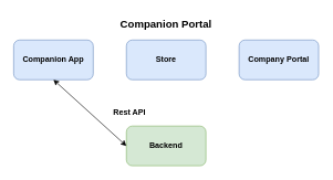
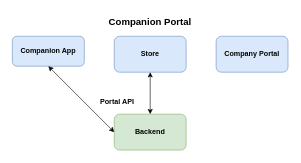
- <mxCell id="5" value="Companion App" style="rounded=1;whiteSpace=wrap;html=1;fillColor=#dae8fc;strokeColor=#6c8ebf;fontStyle=1" vertex="1" parent="1"><mxGeometry x="20" y="60" width="120" height="60" as="geometry" /></mxCell>
+ <mxCell id="5" value="Companion App" style="rounded=1;whiteSpace=wrap;html=1;fillColor=#dae8fc;strokeColor=#6c8ebf;fontStyle=1" vertex="1" parent="1"><mxGeometry x="20" y="60" width="120" height="50" as="geometry" /></mxCell>
- <mxCell id="8" value="Rest API" style="text;html=1;strokeColor=none;fillColor=none;align=center;verticalAlign=middle;whiteSpace=wrap;rounded=0;fontStyle=1" vertex="1" parent="1"><mxGeometry x="130" y="160" width="130" height="20" as="geometry" /></mxCell>
+ <mxCell id="8" value="Portal API" style="text;html=1;strokeColor=none;fillColor=none;align=center;verticalAlign=middle;whiteSpace=wrap;rounded=0;fontStyle=1" vertex="1" parent="1"><mxGeometry x="130" y="160" width="130" height="20" as="geometry" /></mxCell>
+ <mxCell id="6" value="" style="endArrow=classic;startArrow=classic;html=1;exitX=0.5;exitY=0;exitDx=0;exitDy=0;entryX=0.5;entryY=1;entryDx=0;entryDy=0;" edge="1" parent="1" source="4" target="2"><mxGeometry width="50" height="50" relative="1" as="geometry"><mxPoint x="220" y="180" as="sourcePoint" /><mxPoint x="320" y="60" as="targetPoint" /></mxGeometry></mxCell>
